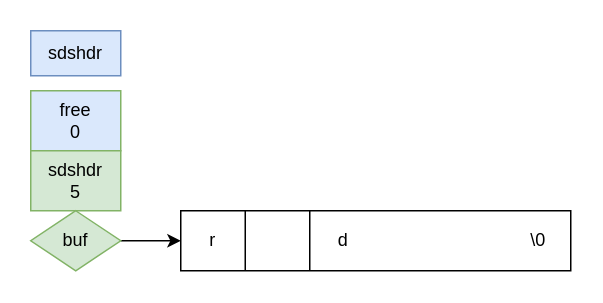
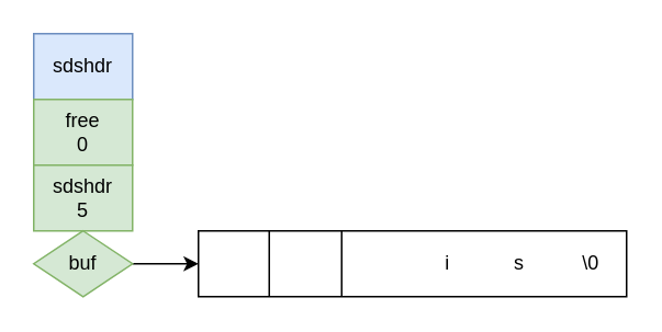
- <mxCell id="9" value="&lt;span&gt;sdshdr&lt;/span&gt;" style="rounded=0;whiteSpace=wrap;html=1;shadow=0;fillColor=#dae8fc;strokeColor=#6c8ebf;" vertex="1" parent="1"><mxGeometry x="20" y="20" width="60" height="30" as="geometry" /></mxCell>
+ <mxCell id="9" value="&lt;span&gt;sdshdr&lt;/span&gt;" style="rounded=0;whiteSpace=wrap;html=1;shadow=0;fillColor=#dae8fc;strokeColor=#6c8ebf;" vertex="1" parent="1"><mxGeometry x="20" y="20" width="60" height="40" as="geometry" /></mxCell>
- <mxCell id="10" value="&lt;span&gt;free&lt;/span&gt;&lt;br&gt;&lt;span&gt;0&lt;/span&gt;" style="rounded=0;whiteSpace=wrap;html=1;shadow=0;fillColor=#dae8fc;strokeColor=#82b366;" vertex="1" parent="1"><mxGeometry x="20" y="60" width="60" height="40" as="geometry" /></mxCell>
+ <mxCell id="10" value="&lt;span&gt;free&lt;/span&gt;&lt;br&gt;&lt;span&gt;0&lt;/span&gt;" style="rounded=0;whiteSpace=wrap;html=1;shadow=0;fillColor=#d5e8d4;strokeColor=#82b366;" vertex="1" parent="1"><mxGeometry x="20" y="60" width="60" height="40" as="geometry" /></mxCell>
- <mxCell id="4" value="r" style="shape=partialRectangle;html=1;whiteSpace=wrap;connectable=0;fillColor=none;top=0;left=0;bottom=0;right=0;overflow=hidden;" vertex="1" parent="3"><mxGeometry width="43" height="40" as="geometry" /></mxCell>
- <mxCell id="5" value="d" style="shape=partialRectangle;html=1;whiteSpace=wrap;connectable=0;fillColor=none;top=0;left=0;bottom=0;right=0;overflow=hidden;" vertex="1" parent="3"><mxGeometry x="87" width="43" height="40" as="geometry" /></mxCell>
+ <mxCell id="6" value="i" style="shape=partialRectangle;html=1;whiteSpace=wrap;connectable=0;fillColor=none;top=0;left=0;bottom=0;right=0;overflow=hidden;" vertex="1" parent="3"><mxGeometry x="130" width="43" height="40" as="geometry" /></mxCell>
+ <mxCell id="7" value="s" style="shape=partialRectangle;html=1;whiteSpace=wrap;connectable=0;fillColor=none;top=0;left=0;bottom=0;right=0;overflow=hidden;" vertex="1" parent="3"><mxGeometry x="173" width="44" height="40" as="geometry" /></mxCell>
